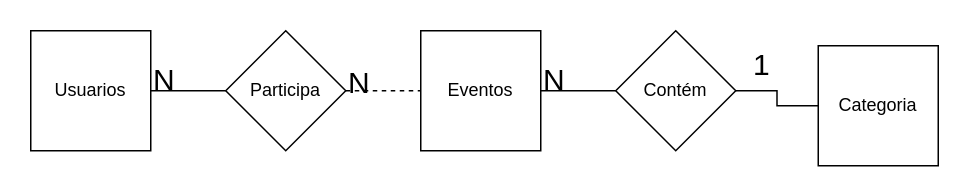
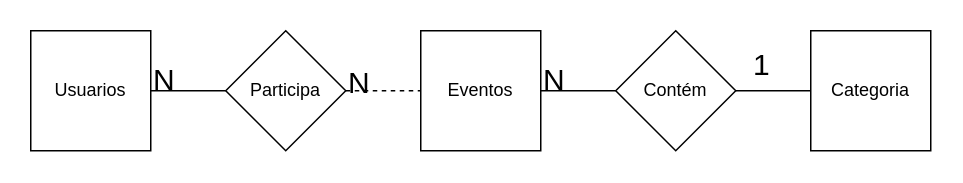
- <mxCell id="10" value="Categoria" style="whiteSpace=wrap;html=1;aspect=fixed;" parent="1" vertex="1"><mxGeometry x="545" y="30" width="80" height="80" as="geometry" /></mxCell>
+ <mxCell id="10" value="Categoria" style="whiteSpace=wrap;html=1;aspect=fixed;" parent="1" vertex="1"><mxGeometry x="540" y="20" width="80" height="80" as="geometry" /></mxCell>
